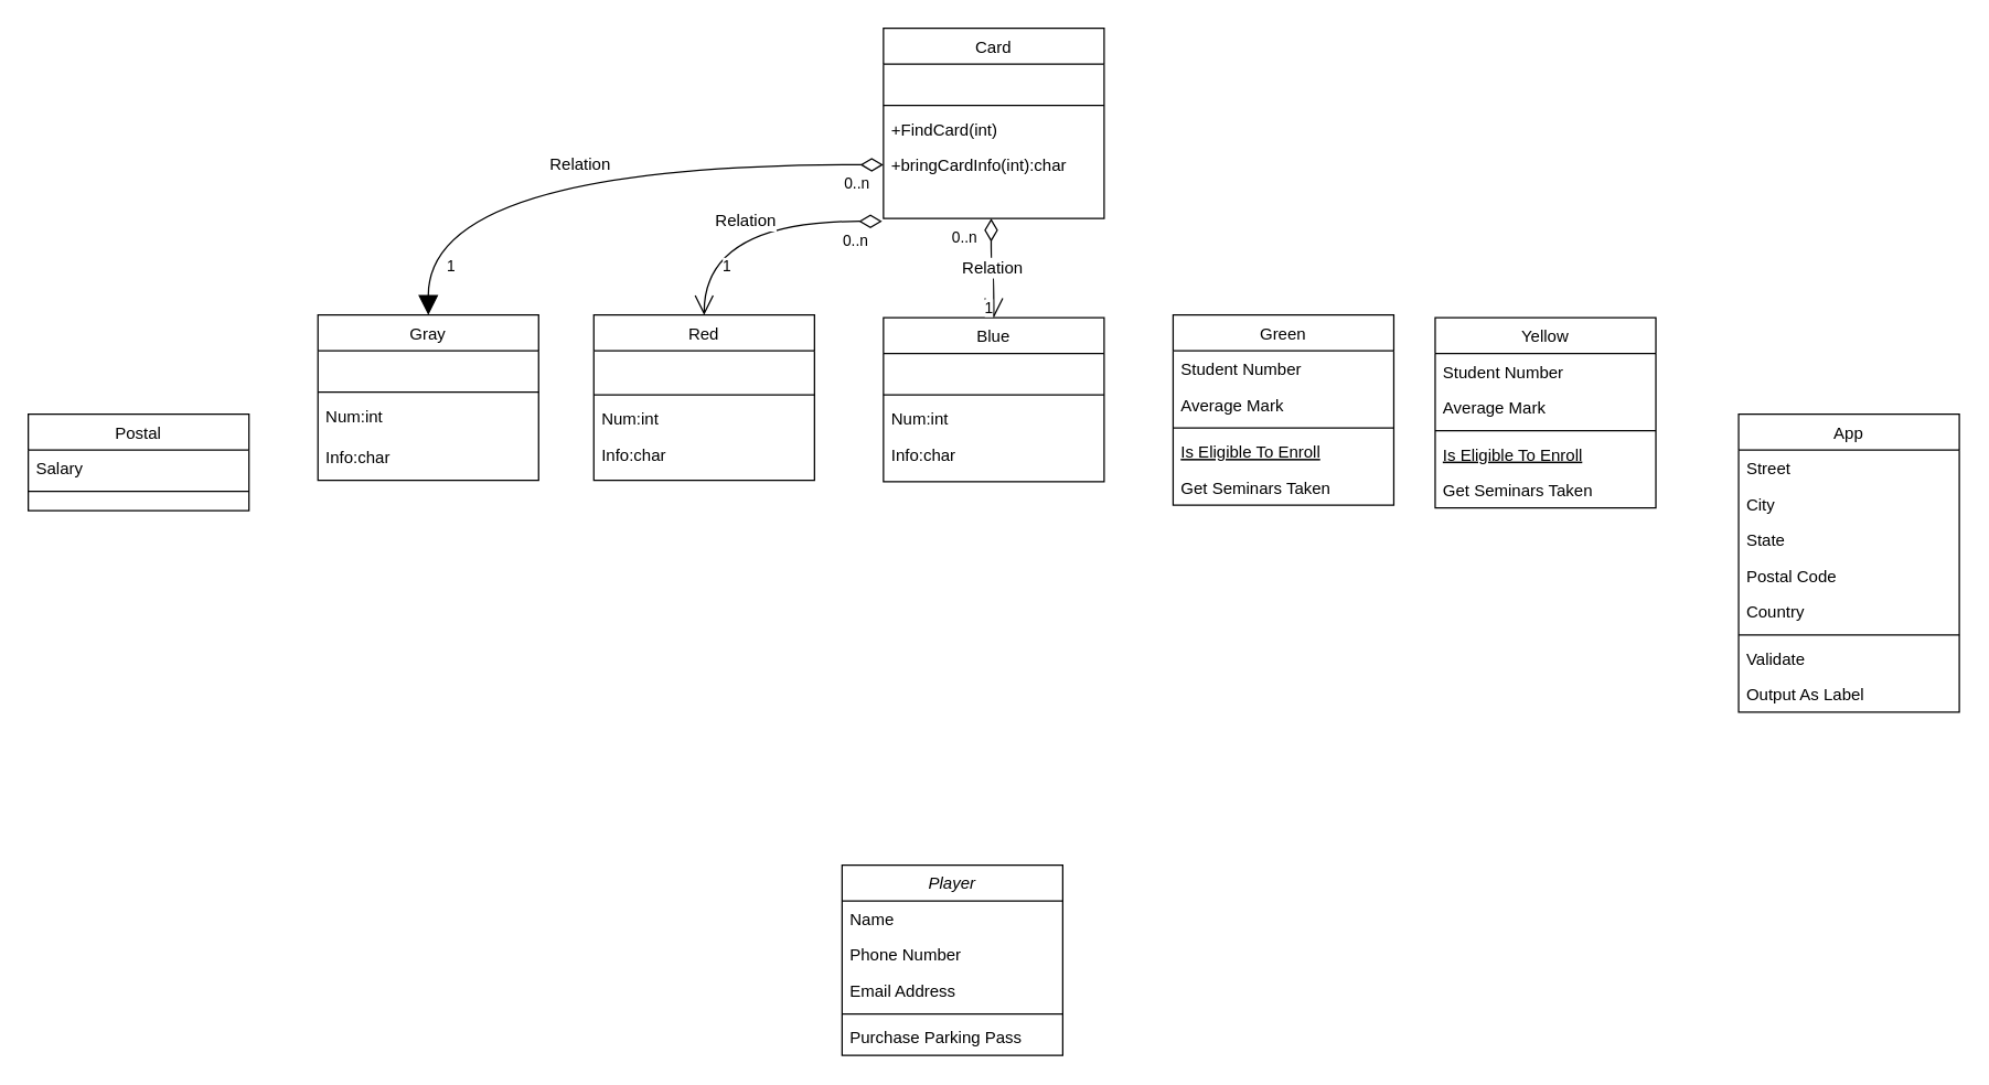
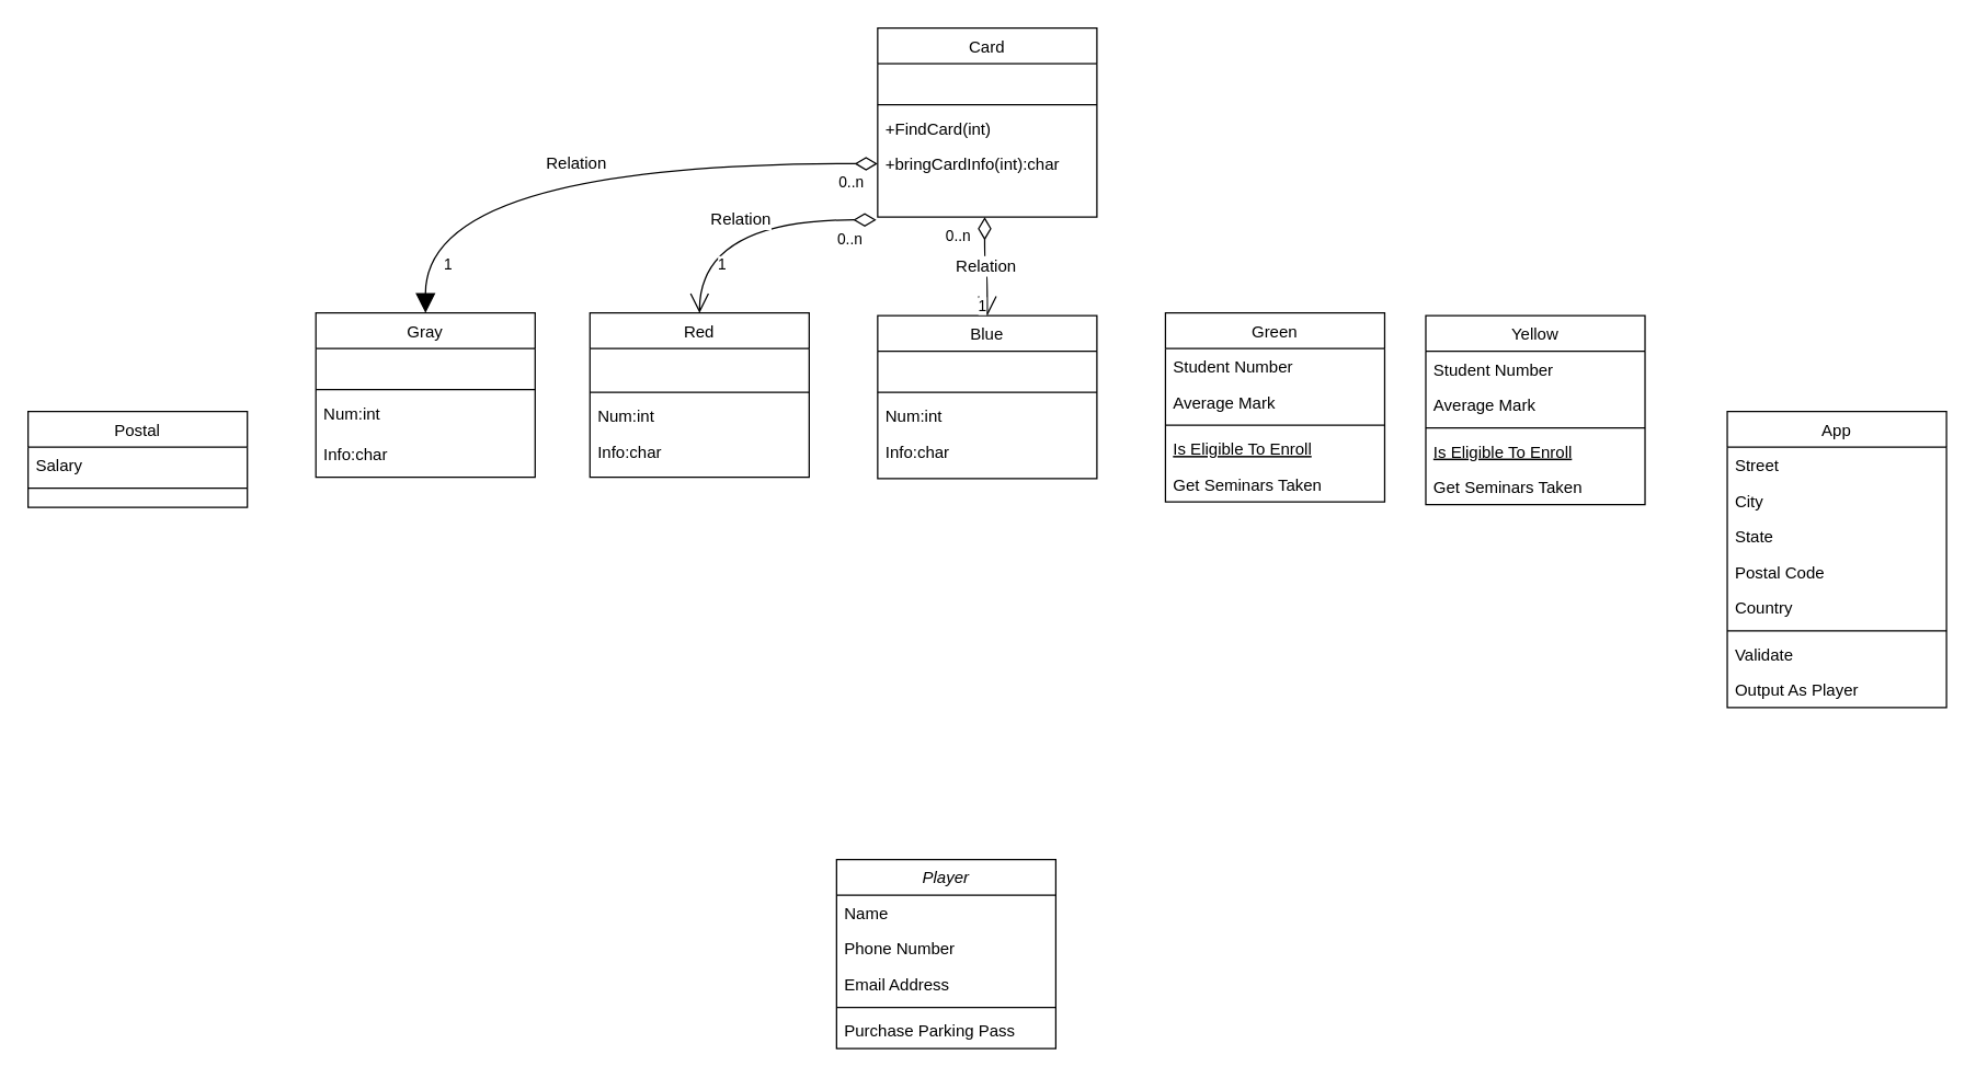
- <mxCell id="25" value="Output As Label" style="text;align=left;verticalAlign=top;spacingLeft=4;spacingRight=4;overflow=hidden;rotatable=0;points=[[0,0.5],[1,0.5]];portConstraint=eastwest;" parent="17" vertex="1"><mxGeometry y="190" width="160" height="26" as="geometry" /></mxCell>
+ <mxCell id="25" value="Output As Player" style="text;align=left;verticalAlign=top;spacingLeft=4;spacingRight=4;overflow=hidden;rotatable=0;points=[[0,0.5],[1,0.5]];portConstraint=eastwest;" parent="17" vertex="1"><mxGeometry y="190" width="160" height="26" as="geometry" /></mxCell>
